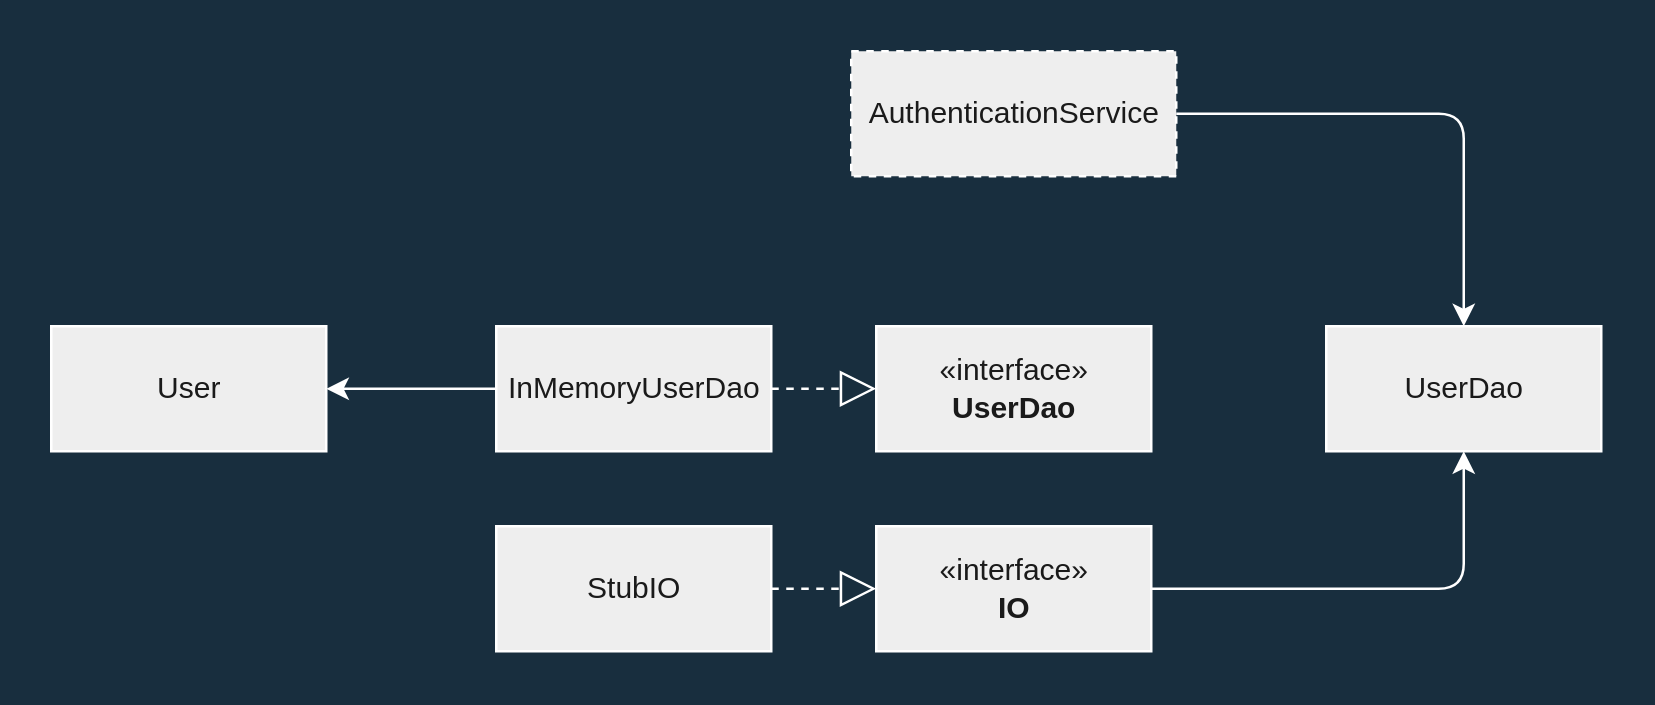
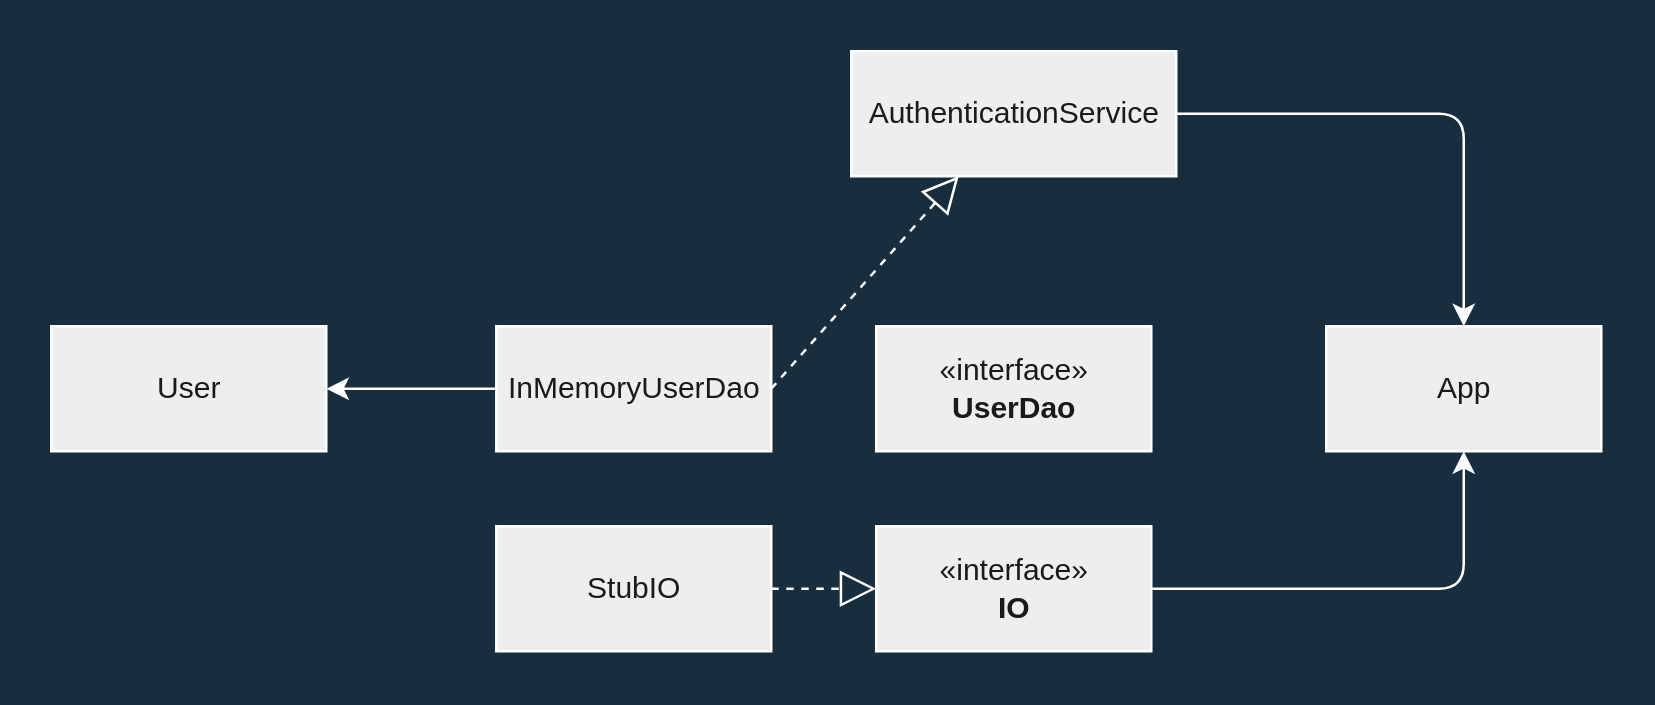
- <mxCell id="7" value="AuthenticationService" style="html=1;rounded=0;sketch=0;fontColor=#1A1A1A;strokeColor=#FFFFFF;fillColor=#EEEEEE;dashed=1;" vertex="1" parent="1"><mxGeometry x="340" y="20" width="130" height="50" as="geometry" /></mxCell>
+ <mxCell id="7" value="AuthenticationService" style="html=1;rounded=0;sketch=0;fontColor=#1A1A1A;strokeColor=#FFFFFF;fillColor=#EEEEEE;" vertex="1" parent="1"><mxGeometry x="340" y="20" width="130" height="50" as="geometry" /></mxCell>
- <mxCell id="12" value="" style="endArrow=block;dashed=1;endFill=0;endSize=12;html=1;rounded=1;sketch=0;fontColor=#FFFFFF;strokeColor=#FFFFFF;curved=0;exitX=1;exitY=0.5;exitDx=0;exitDy=0;entryX=0;entryY=0.5;entryDx=0;entryDy=0;labelBackgroundColor=#182E3E;" edge="1" parent="1" source="5" target="9"><mxGeometry width="160" relative="1" as="geometry"><mxPoint x="130" y="100" as="sourcePoint" /><mxPoint x="290" y="100" as="targetPoint" /></mxGeometry></mxCell>
+ <mxCell id="12" value="" style="endArrow=block;dashed=1;endFill=0;endSize=12;html=1;rounded=1;sketch=0;fontColor=#FFFFFF;strokeColor=#FFFFFF;curved=0;exitX=1;exitY=0.5;exitDx=0;exitDy=0;labelBackgroundColor=#182E3E;" edge="1" parent="1" source="5" target="7"><mxGeometry width="160" relative="1" as="geometry"><mxPoint x="130" y="100" as="sourcePoint" /><mxPoint x="290" y="100" as="targetPoint" /></mxGeometry></mxCell>
- <mxCell id="2" value="UserDao" style="html=1;rounded=0;sketch=0;fontColor=#1A1A1A;strokeColor=#FFFFFF;fillColor=#EEEEEE;" vertex="1" parent="1"><mxGeometry x="530" y="130" width="110" height="50" as="geometry" /></mxCell>
+ <mxCell id="2" value="App" style="html=1;rounded=0;sketch=0;fontColor=#1A1A1A;strokeColor=#FFFFFF;fillColor=#EEEEEE;" vertex="1" parent="1"><mxGeometry x="530" y="130" width="110" height="50" as="geometry" /></mxCell>
